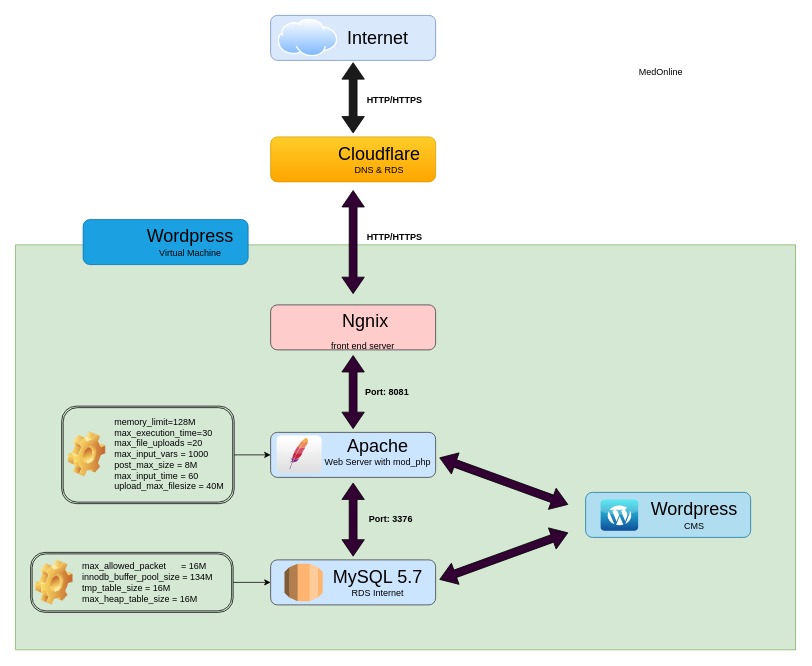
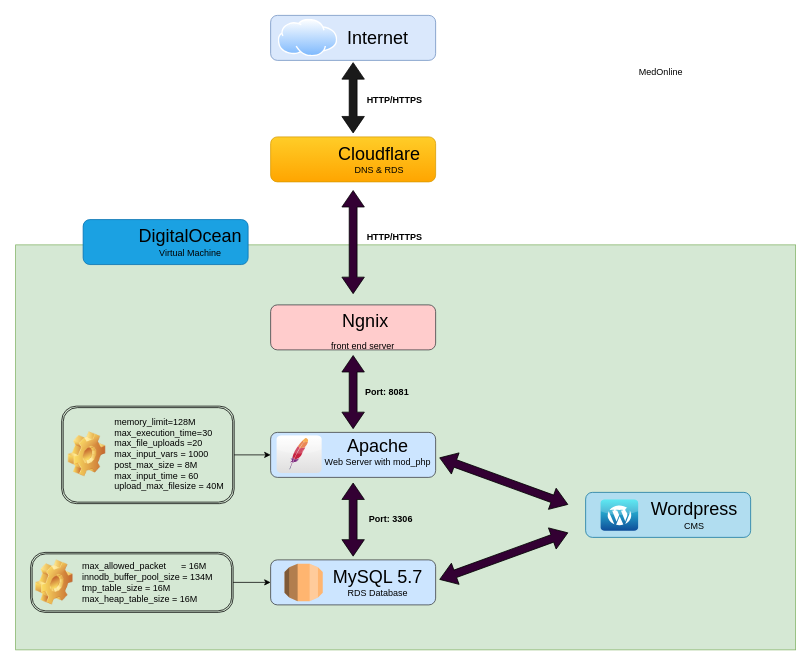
- <mxCell id="16" value="&lt;font style=&quot;font-size: 24px&quot;&gt;Wordpress&lt;br&gt;&lt;/font&gt;&lt;font style=&quot;font-size: 12px&quot;&gt;Virtual Machine&lt;/font&gt;" style="text;html=1;strokeColor=none;fillColor=none;align=center;verticalAlign=middle;whiteSpace=wrap;rounded=0;" parent="1" vertex="1"><mxGeometry x="178" y="297.25" width="150" height="50" as="geometry" /></mxCell>
+ <mxCell id="16" value="&lt;font style=&quot;font-size: 24px&quot;&gt;DigitalOcean&lt;br&gt;&lt;/font&gt;&lt;font style=&quot;font-size: 12px&quot;&gt;Virtual Machine&lt;/font&gt;" style="text;html=1;strokeColor=none;fillColor=none;align=center;verticalAlign=middle;whiteSpace=wrap;rounded=0;" parent="1" vertex="1"><mxGeometry x="178" y="297.25" width="150" height="50" as="geometry" /></mxCell>
- <mxCell id="25" value="&lt;b&gt;Port: 3376&lt;/b&gt;" style="text;html=1;align=center;verticalAlign=middle;resizable=0;points=[];autosize=1;strokeColor=none;" parent="1" vertex="1"><mxGeometry x="485" y="682.25" width="70" height="20" as="geometry" /></mxCell>
+ <mxCell id="25" value="&lt;b&gt;Port: 3306&lt;/b&gt;" style="text;html=1;align=center;verticalAlign=middle;resizable=0;points=[];autosize=1;strokeColor=none;" parent="1" vertex="1"><mxGeometry x="485" y="682.25" width="70" height="20" as="geometry" /></mxCell>
- <mxCell id="14" value="&lt;span style=&quot;font-size: 24px&quot;&gt;MySQL 5.7&lt;/span&gt;&lt;br&gt;&lt;font style=&quot;font-size: 12px&quot;&gt;RDS Internet&lt;/font&gt;" style="text;html=1;strokeColor=none;fillColor=none;align=center;verticalAlign=middle;whiteSpace=wrap;rounded=0;" parent="1" vertex="1"><mxGeometry x="428" y="751" width="150" height="50" as="geometry" /></mxCell>
+ <mxCell id="14" value="&lt;span style=&quot;font-size: 24px&quot;&gt;MySQL 5.7&lt;/span&gt;&lt;br&gt;&lt;font style=&quot;font-size: 12px&quot;&gt;RDS Database&lt;/font&gt;" style="text;html=1;strokeColor=none;fillColor=none;align=center;verticalAlign=middle;whiteSpace=wrap;rounded=0;" parent="1" vertex="1"><mxGeometry x="428" y="751" width="150" height="50" as="geometry" /></mxCell>
